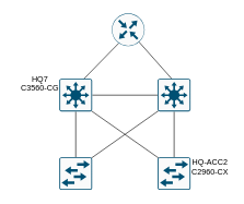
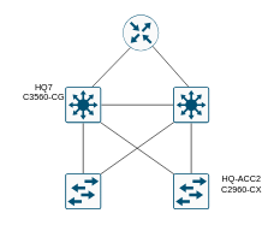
- <mxCell id="15" value="HQ-ACC2&lt;div&gt;C2960-CX&lt;/div&gt;" style="text;strokeColor=none;align=center;fillColor=none;html=1;verticalAlign=middle;whiteSpace=wrap;rounded=0;" vertex="1" parent="1"><mxGeometry x="290" y="240" width="60" height="30" as="geometry" /></mxCell>
+ <mxCell id="15" value="HQ-ACC2&lt;div&gt;C2960-CX&lt;/div&gt;" style="text;strokeColor=none;align=center;fillColor=none;html=1;verticalAlign=middle;whiteSpace=wrap;rounded=0;" vertex="1" parent="1"><mxGeometry x="305" y="240" width="60" height="30" as="geometry" /></mxCell>
